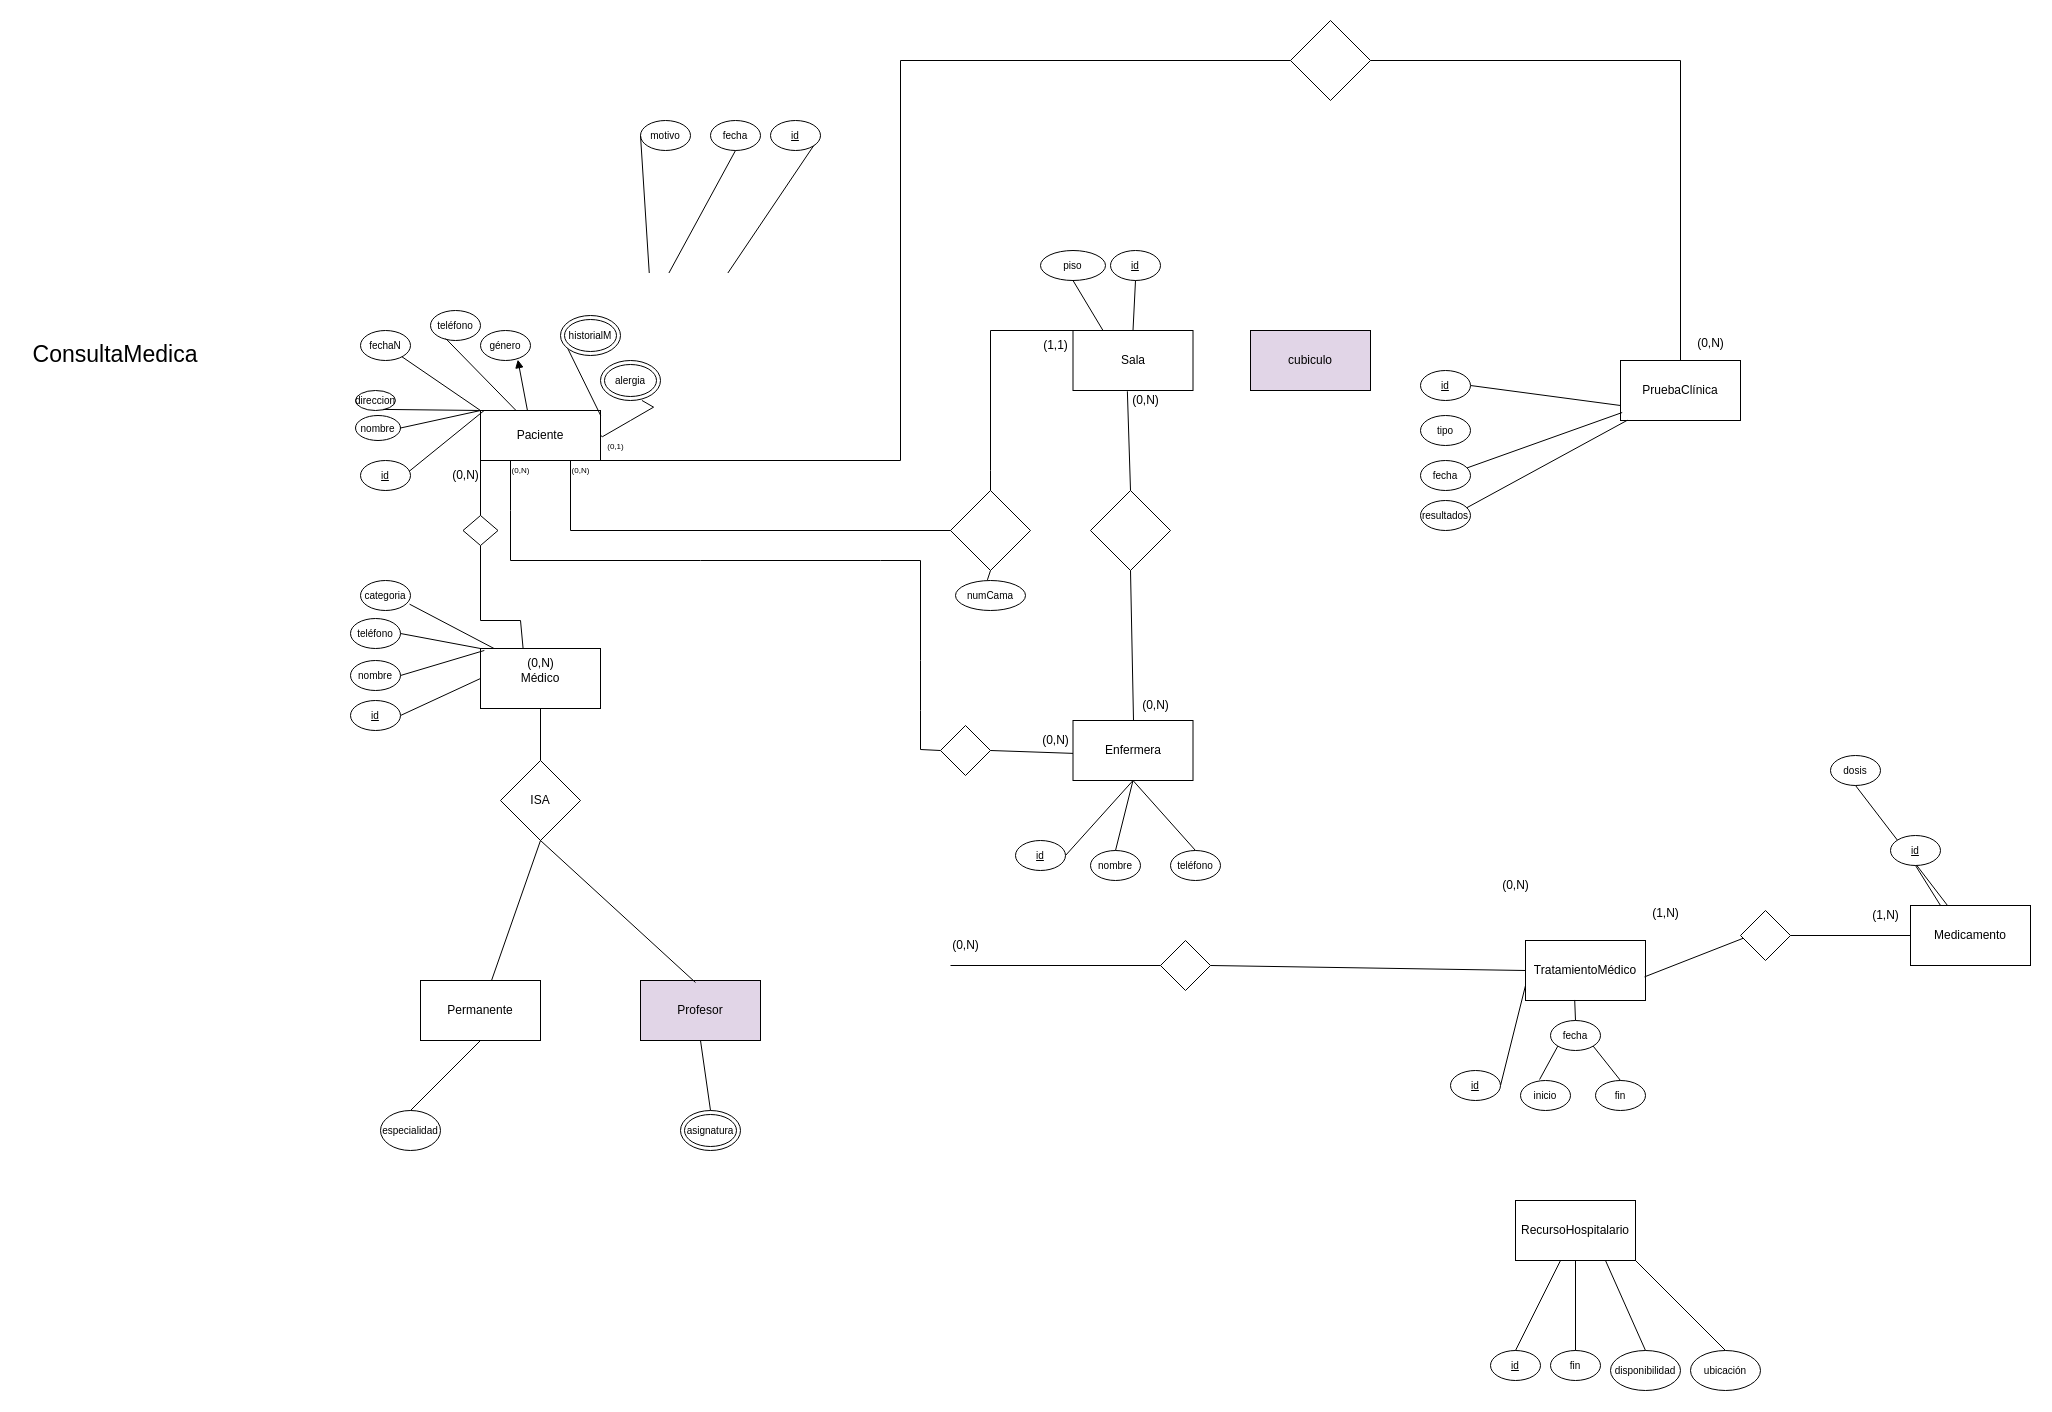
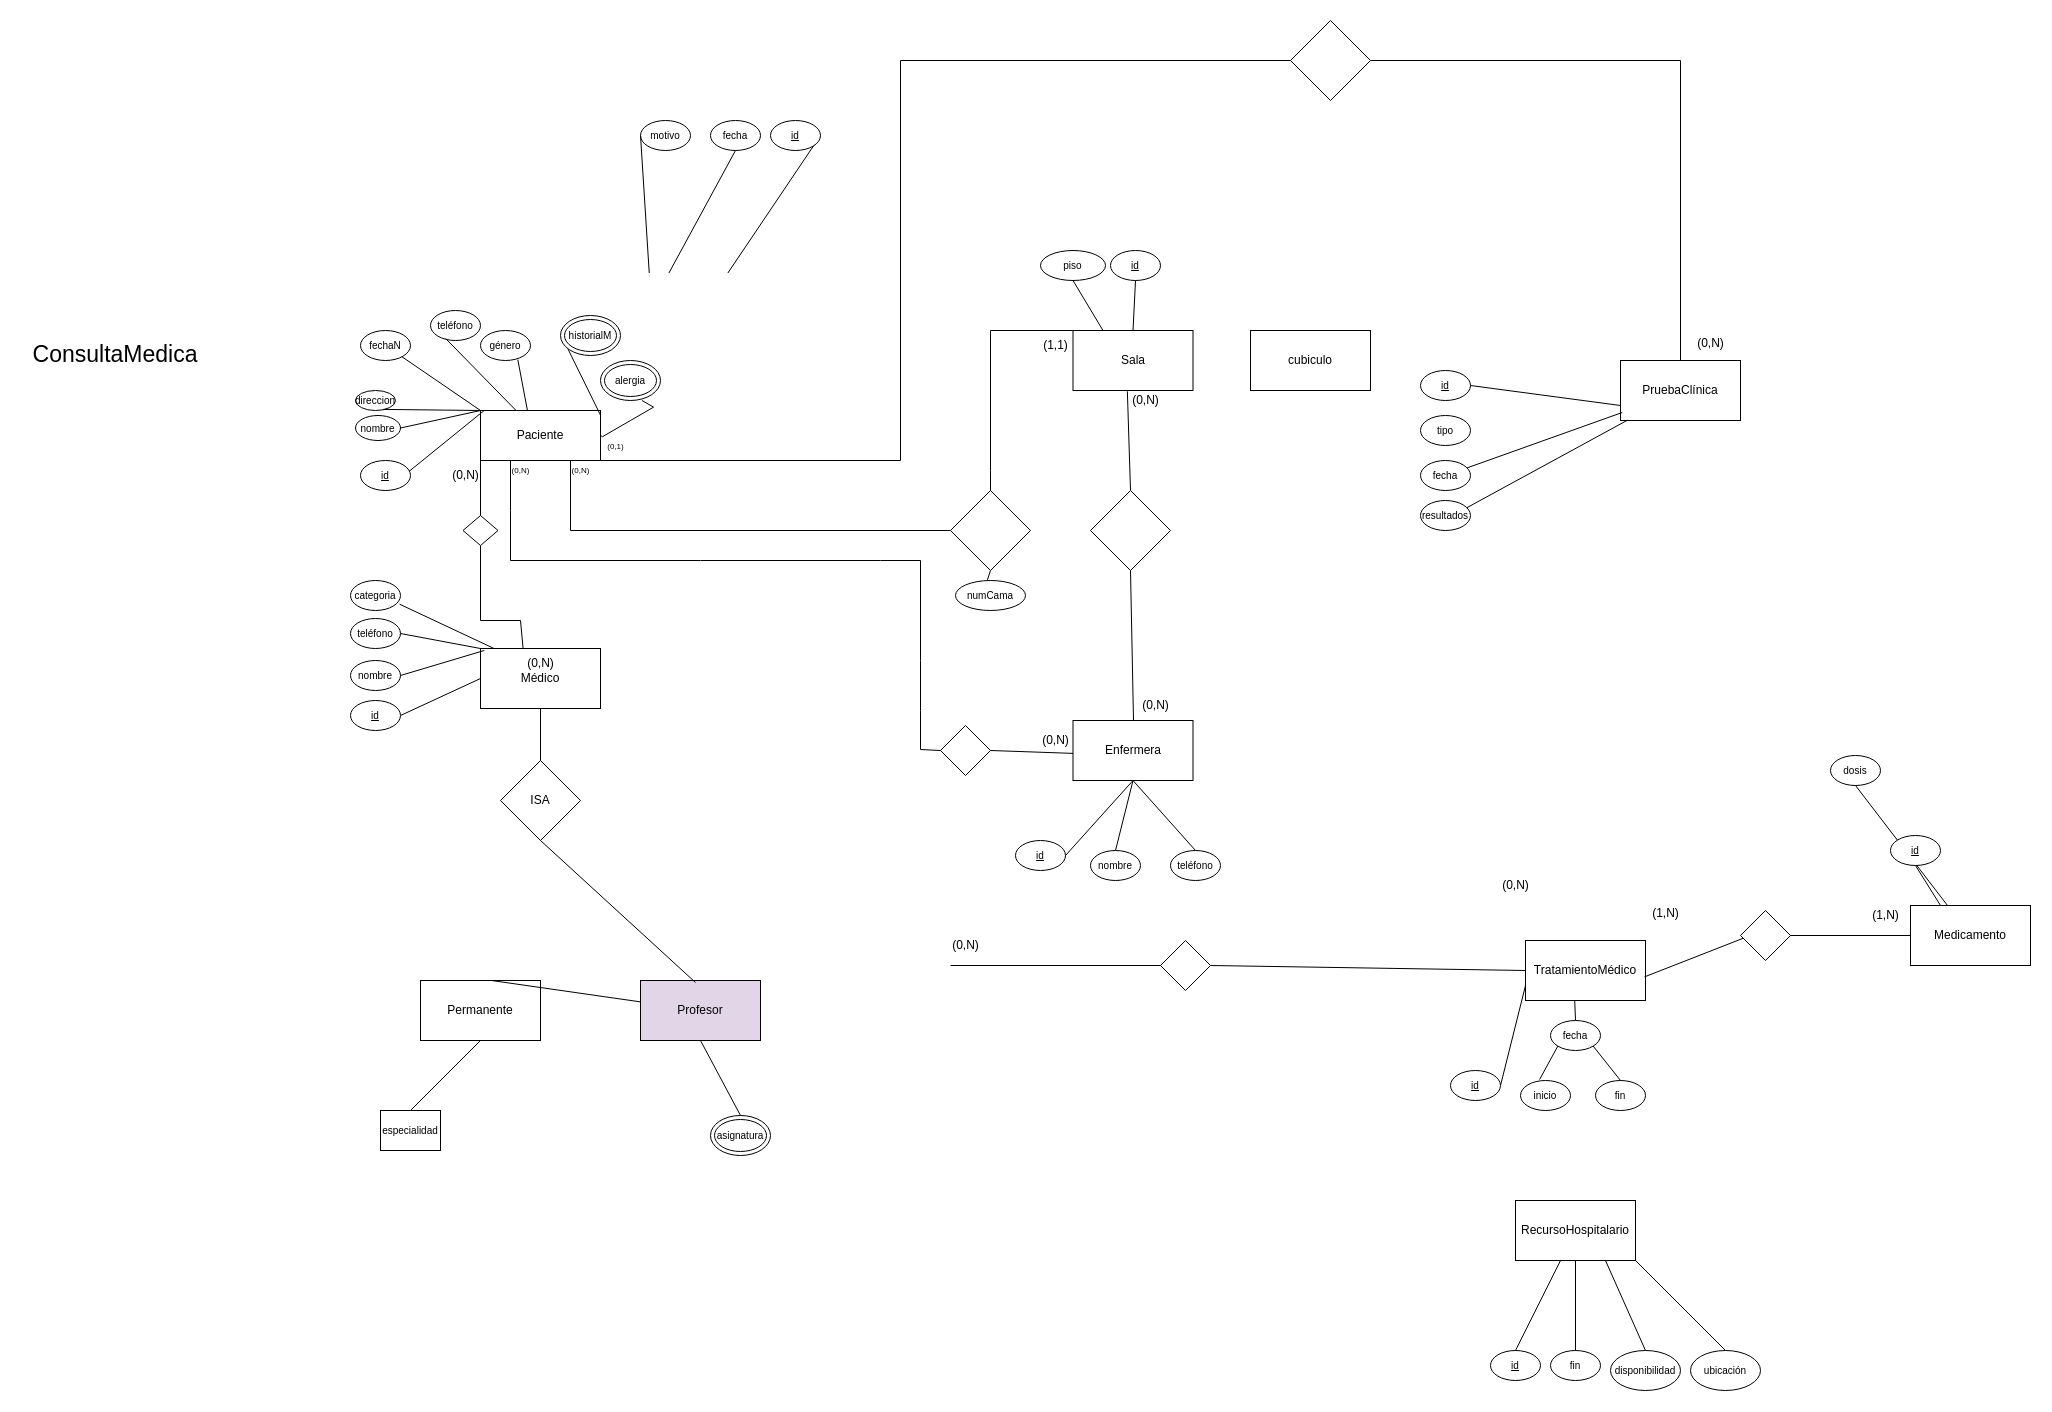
- <mxCell id="126" value="cubiculo" style="rounded=0;whiteSpace=wrap;html=1;fillColor=#e1d5e7;" vertex="1" parent="1"><mxGeometry x="1250" y="330" width="120" height="60" as="geometry" /></mxCell>
+ <mxCell id="126" value="cubiculo" style="rounded=0;whiteSpace=wrap;html=1;" vertex="1" parent="1"><mxGeometry x="1250" y="330" width="120" height="60" as="geometry" /></mxCell>
- <mxCell id="10" value="" style="endArrow=block;html=1;rounded=0;entryX=0.746;entryY=0.972;entryDx=0;entryDy=0;entryPerimeter=0;exitX=0.391;exitY=-0.003;exitDx=0;exitDy=0;exitPerimeter=0;" edge="1" parent="1" source="2" target="9"><mxGeometry width="50" height="50" relative="1" as="geometry"><mxPoint x="760" y="480" as="sourcePoint" /><mxPoint x="930" y="390" as="targetPoint" /></mxGeometry></mxCell>
+ <mxCell id="10" value="" style="endArrow=none;html=1;rounded=0;entryX=0.746;entryY=0.972;entryDx=0;entryDy=0;entryPerimeter=0;exitX=0.391;exitY=-0.003;exitDx=0;exitDy=0;exitPerimeter=0;" edge="1" parent="1" source="2" target="9"><mxGeometry width="50" height="50" relative="1" as="geometry"><mxPoint x="760" y="480" as="sourcePoint" /><mxPoint x="930" y="390" as="targetPoint" /></mxGeometry></mxCell>
- <mxCell id="77" value="categoria" style="ellipse;whiteSpace=wrap;html=1;fontSize=10;" vertex="1" parent="1"><mxGeometry x="360" y="580" width="50" height="30" as="geometry" /></mxCell>
+ <mxCell id="77" value="categoria" style="ellipse;whiteSpace=wrap;html=1;fontSize=10;" vertex="1" parent="1"><mxGeometry x="350" y="580" width="50" height="30" as="geometry" /></mxCell>
- <mxCell id="26" value="" style="endArrow=none;html=1;rounded=0;exitX=0.592;exitY=0;exitDx=0;exitDy=0;exitPerimeter=0;entryX=0.5;entryY=1;entryDx=0;entryDy=0;" edge="1" parent="1" source="24" target="23"><mxGeometry width="50" height="50" relative="1" as="geometry"><mxPoint x="710" y="1010" as="sourcePoint" /><mxPoint x="760" y="960" as="targetPoint" /></mxGeometry></mxCell>
+ <mxCell id="26" value="" style="endArrow=none;html=1;rounded=0;exitX=0.592;exitY=0;exitDx=0;exitDy=0;exitPerimeter=0;" edge="1" parent="1" source="24" target="25"><mxGeometry width="50" height="50" relative="1" as="geometry"><mxPoint x="710" y="1010" as="sourcePoint" /><mxPoint x="760" y="960" as="targetPoint" /></mxGeometry></mxCell>
- <mxCell id="75" value="especialidad" style="ellipse;whiteSpace=wrap;html=1;fontSize=10;" vertex="1" parent="1"><mxGeometry x="380" y="1110" width="60" height="40" as="geometry" /></mxCell>
+ <mxCell id="75" value="especialidad" style="whiteSpace=wrap;html=1;fontSize=10;rounded=0;" vertex="1" parent="1"><mxGeometry x="380" y="1110" width="60" height="40" as="geometry" /></mxCell>
- <mxCell id="78" value="asignatura" style="ellipse;shape=doubleEllipse;whiteSpace=wrap;html=1;fontSize=10;" vertex="1" parent="1"><mxGeometry x="680" y="1110" width="60" height="40" as="geometry" /></mxCell>
+ <mxCell id="78" value="asignatura" style="ellipse;shape=doubleEllipse;whiteSpace=wrap;html=1;fontSize=10;" vertex="1" parent="1"><mxGeometry x="710" y="1115" width="60" height="40" as="geometry" /></mxCell>
